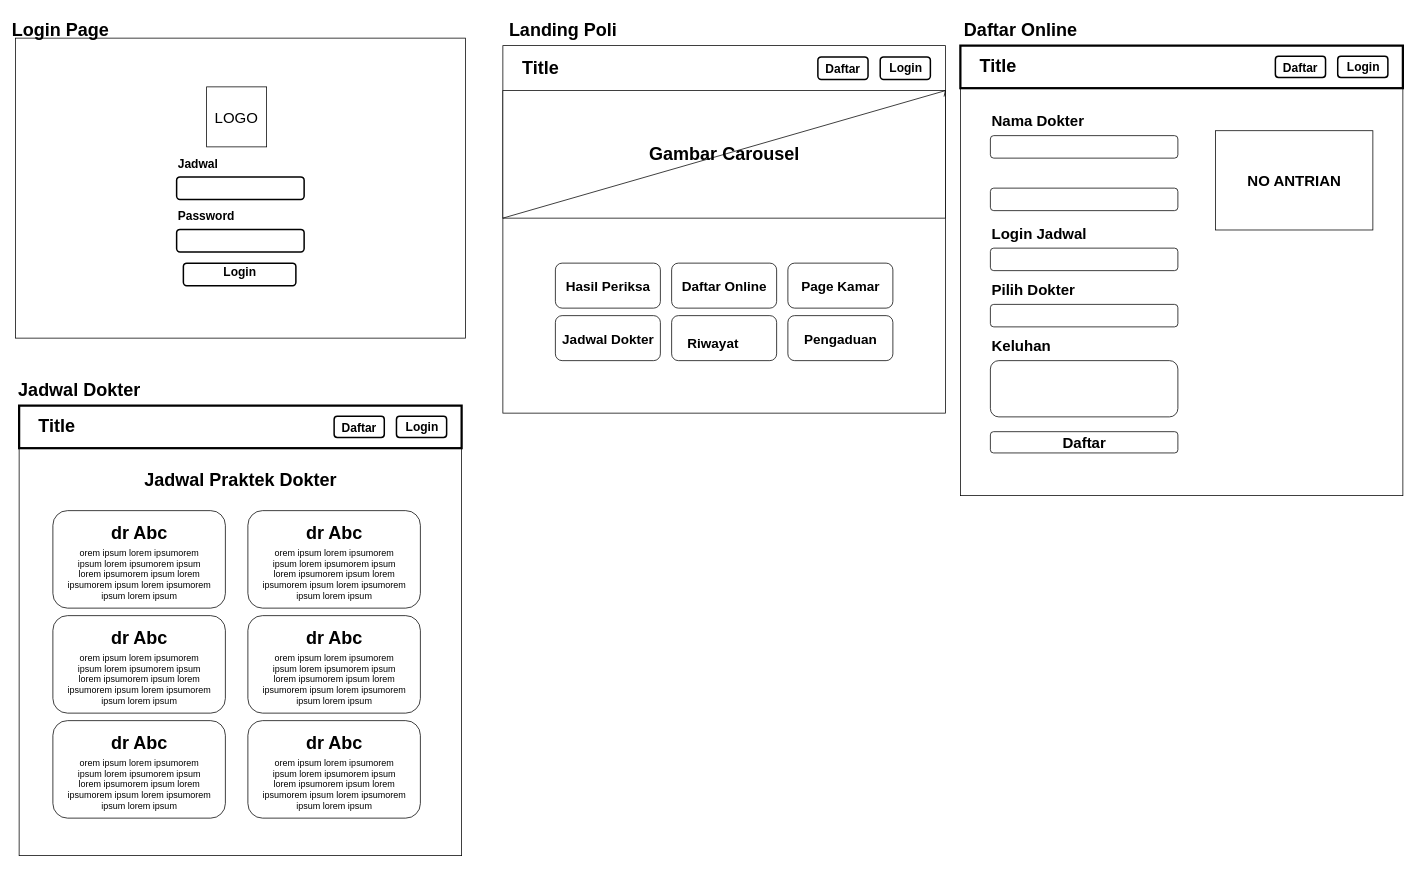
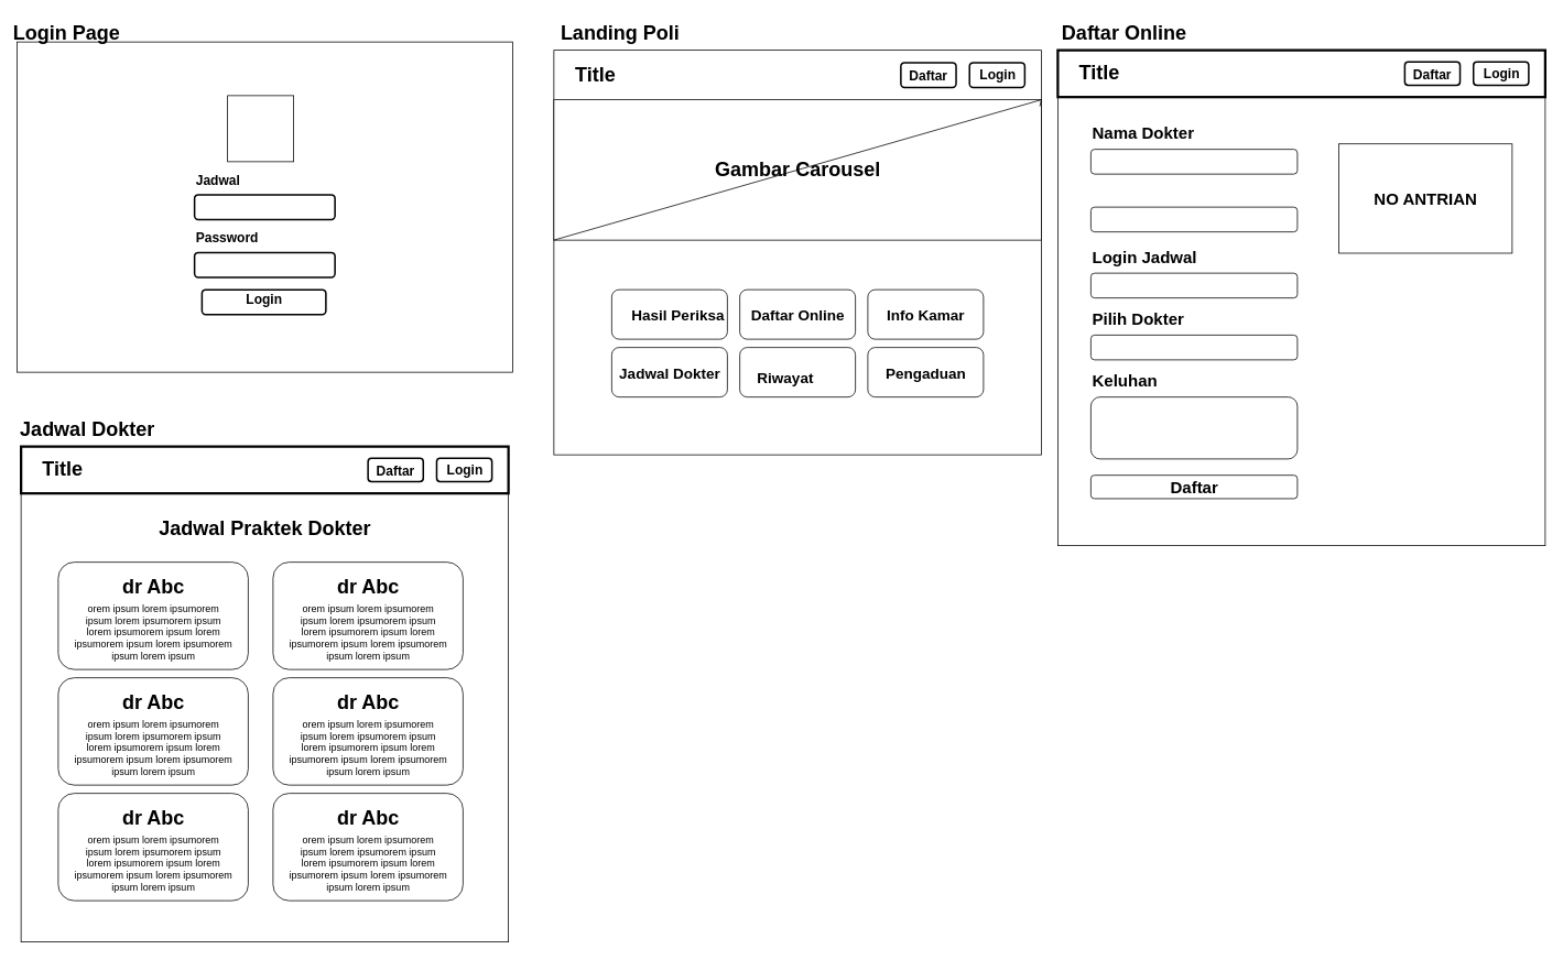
- <mxCell id="13" value="&lt;font style=&quot;font-size: 20px;&quot;&gt;LOGO&lt;/font&gt;" style="text;html=1;align=center;verticalAlign=middle;whiteSpace=wrap;rounded=0;" vertex="1" parent="3"><mxGeometry x="265" y="90" width="60" height="30" as="geometry" /></mxCell>
- <mxCell id="30" value="&lt;font style=&quot;font-size: 18px;&quot;&gt;Hasil Periksa&lt;/font&gt;" style="text;strokeColor=none;fillColor=none;html=1;fontSize=24;fontStyle=1;verticalAlign=middle;align=center;" vertex="1" parent="17"><mxGeometry x="90" y="300" width="100" height="40" as="geometry" /></mxCell>
+ <mxCell id="30" value="&lt;font style=&quot;font-size: 18px;&quot;&gt;Hasil Periksa&lt;/font&gt;" style="text;strokeColor=none;fillColor=none;html=1;fontSize=24;fontStyle=1;verticalAlign=middle;align=center;" vertex="1" parent="17"><mxGeometry x="100" y="300" width="100" height="40" as="geometry" /></mxCell>
- <mxCell id="34" value="&lt;font style=&quot;font-size: 18px;&quot;&gt;Page Kamar&lt;/font&gt;" style="text;strokeColor=none;fillColor=none;html=1;fontSize=24;fontStyle=1;verticalAlign=middle;align=center;" vertex="1" parent="17"><mxGeometry x="400" y="300" width="100" height="40" as="geometry" /></mxCell>
+ <mxCell id="34" value="&lt;font style=&quot;font-size: 18px;&quot;&gt;Info Kamar&lt;/font&gt;" style="text;strokeColor=none;fillColor=none;html=1;fontSize=24;fontStyle=1;verticalAlign=middle;align=center;" vertex="1" parent="17"><mxGeometry x="400" y="300" width="100" height="40" as="geometry" /></mxCell>
